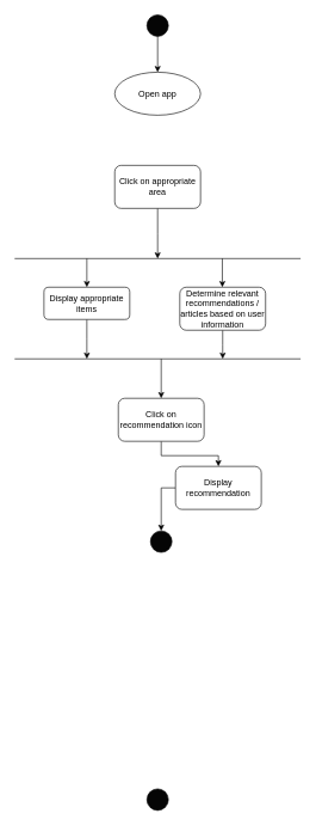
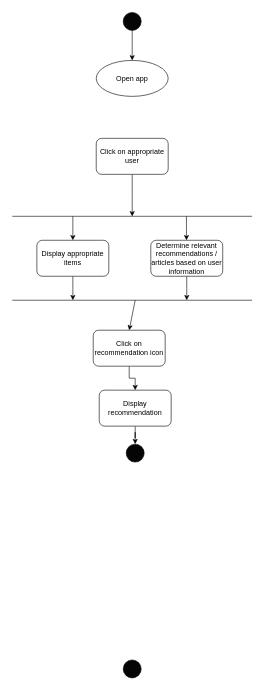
- <mxCell id="6" value="Click on appropriate area" style="rounded=1;whiteSpace=wrap;html=1;fillColor=#FFFFFF;" vertex="1" parent="1"><mxGeometry x="160" y="230" width="120" height="60" as="geometry" /></mxCell>
+ <mxCell id="6" value="Click on appropriate user" style="rounded=1;whiteSpace=wrap;html=1;fillColor=#FFFFFF;" vertex="1" parent="1"><mxGeometry x="160" y="230" width="120" height="60" as="geometry" /></mxCell>
- <mxCell id="8" value="Display appropriate items" style="rounded=1;whiteSpace=wrap;html=1;fillColor=#FFFFFF;" vertex="1" parent="1"><mxGeometry x="61" y="400" width="120" height="45" as="geometry" /></mxCell>
+ <mxCell id="8" value="Display appropriate items" style="rounded=1;whiteSpace=wrap;html=1;fillColor=#FFFFFF;" vertex="1" parent="1"><mxGeometry x="61" y="400" width="120" height="60" as="geometry" /></mxCell>
- <mxCell id="11" value="Click on recommendation icon" style="rounded=1;whiteSpace=wrap;html=1;fillColor=#FFFFFF;" vertex="1" parent="1"><mxGeometry x="165" y="555" width="120" height="60" as="geometry" /></mxCell>
+ <mxCell id="11" value="Click on recommendation icon" style="rounded=1;whiteSpace=wrap;html=1;fillColor=#FFFFFF;" vertex="1" parent="1"><mxGeometry x="155" y="550" width="120" height="60" as="geometry" /></mxCell>
- <mxCell id="13" value="Display recommendation" style="rounded=1;whiteSpace=wrap;html=1;fillColor=#FFFFFF;" vertex="1" parent="1"><mxGeometry x="245" y="650" width="120" height="60" as="geometry" /></mxCell>
+ <mxCell id="13" value="Display recommendation" style="rounded=1;whiteSpace=wrap;html=1;fillColor=#FFFFFF;" vertex="1" parent="1"><mxGeometry x="165" y="650" width="120" height="60" as="geometry" /></mxCell>
